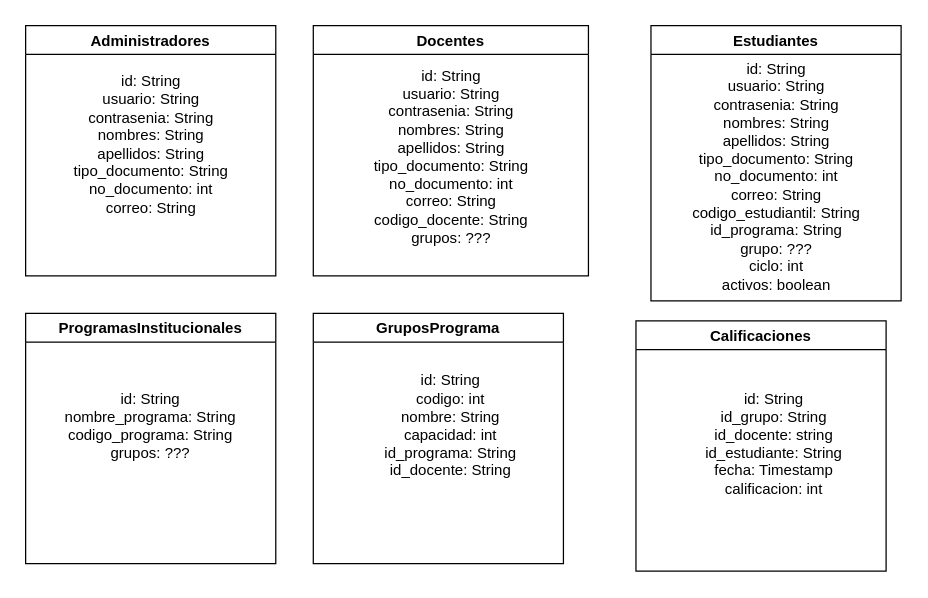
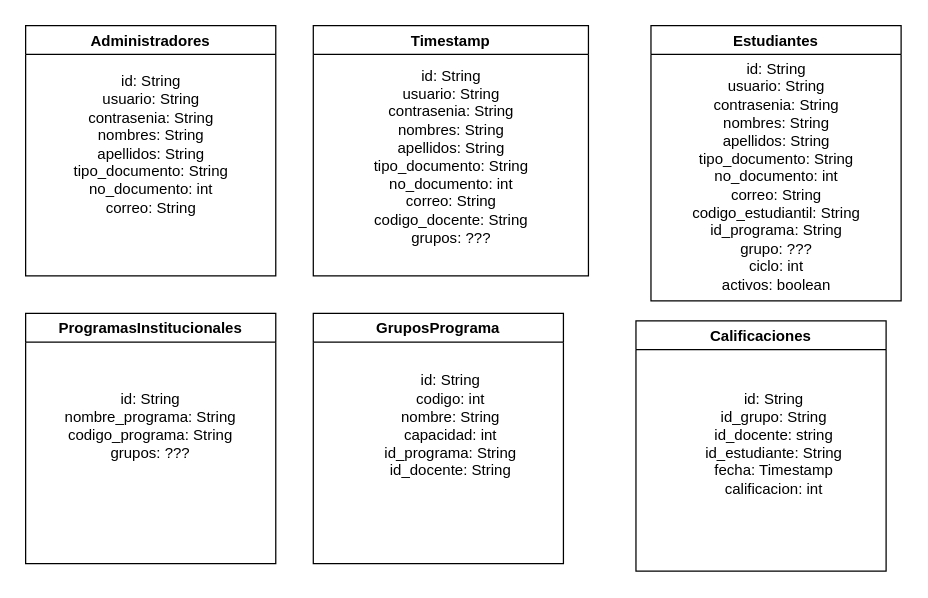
- <mxCell id="4" value="Docentes" style="swimlane;" vertex="1" parent="1"><mxGeometry x="250" y="20" width="220" height="200" as="geometry" /></mxCell>
+ <mxCell id="4" value="Timestamp" style="swimlane;" vertex="1" parent="1"><mxGeometry x="250" y="20" width="220" height="200" as="geometry" /></mxCell>
